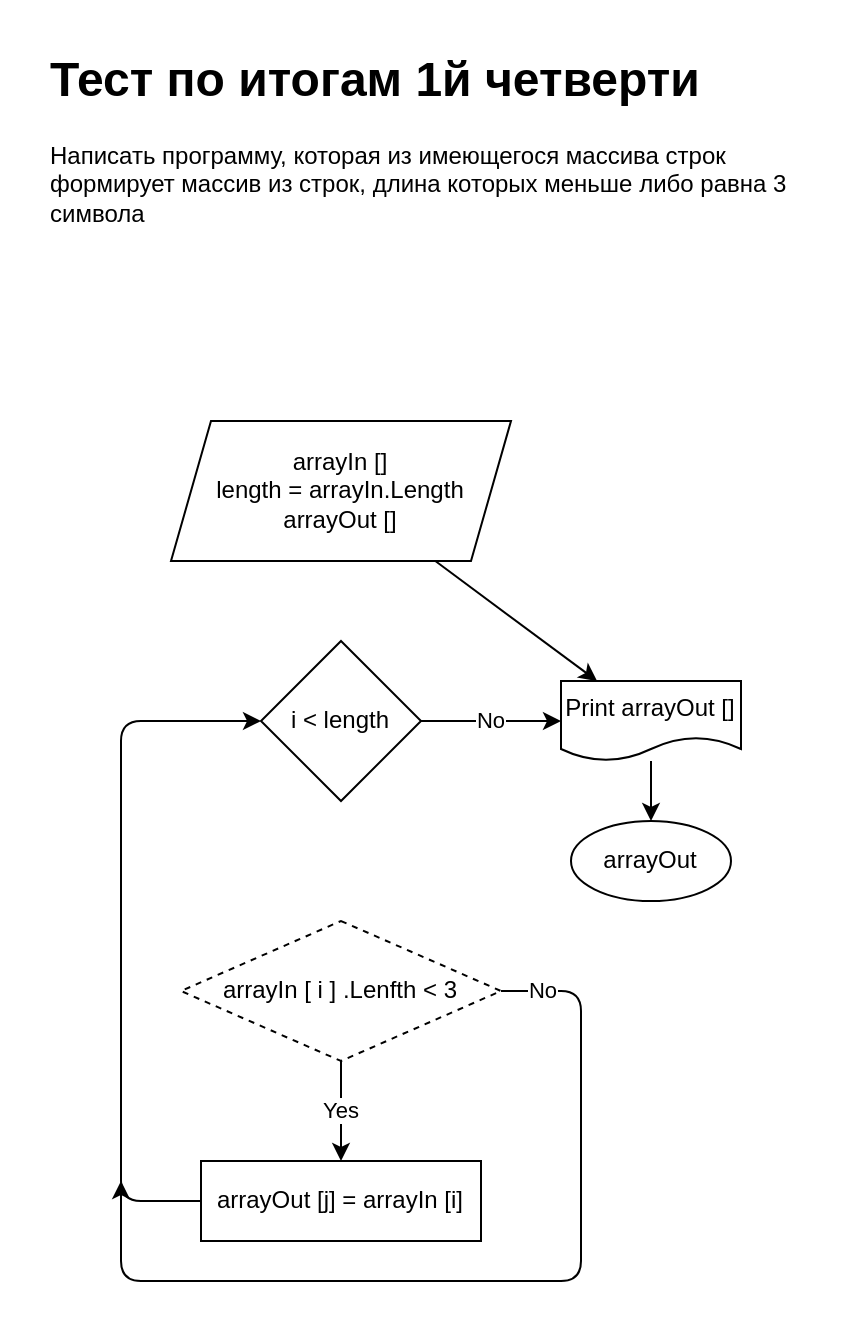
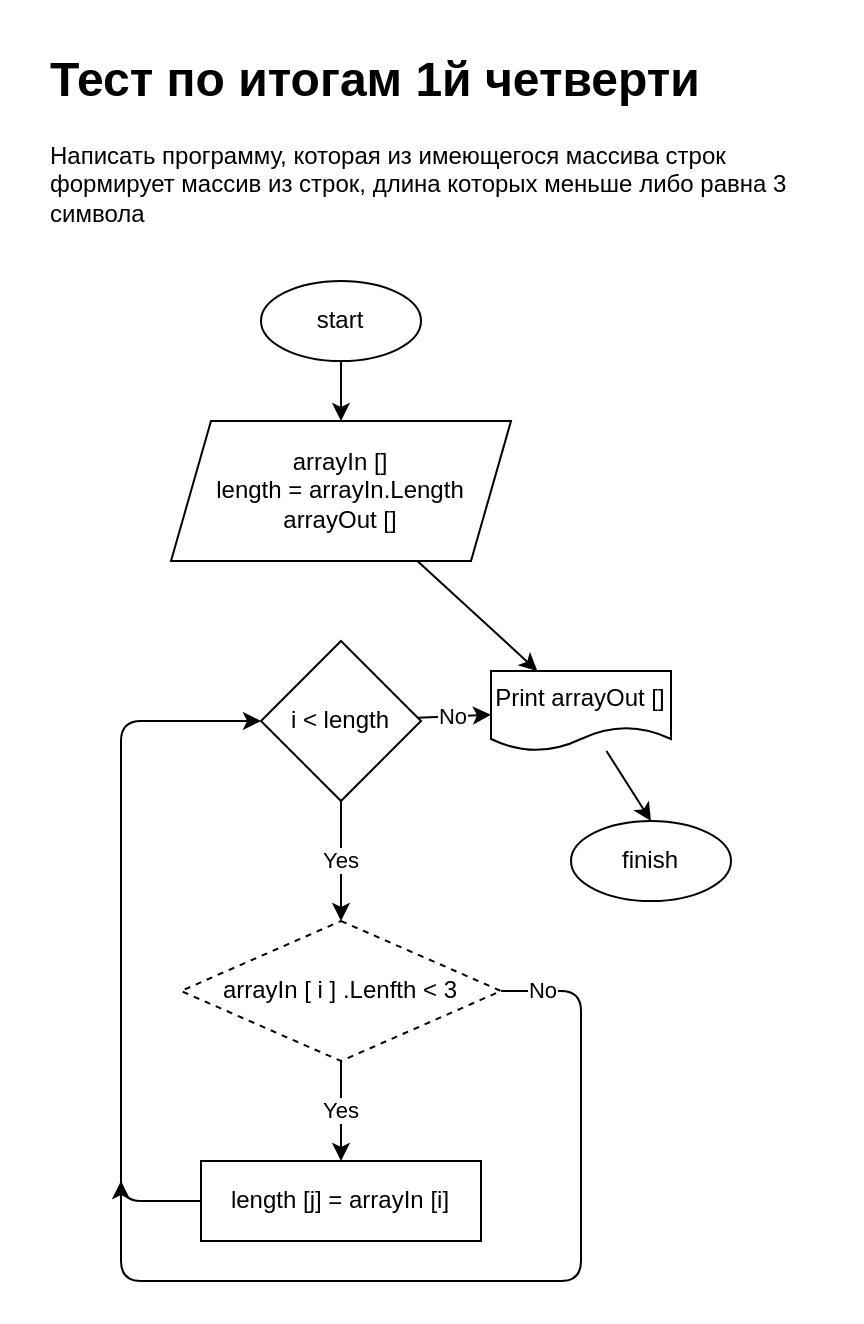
+ <mxCell id="4" value="start" style="ellipse;whiteSpace=wrap;html=1;" vertex="1" parent="1"><mxGeometry x="130" y="140" width="80" height="40" as="geometry" /></mxCell>
+ <mxCell id="3" style="edgeStyle=none;html=1;entryX=0.5;entryY=0;entryDx=0;entryDy=0;" edge="1" parent="1" source="4" target="6"><mxGeometry relative="1" as="geometry" /></mxCell>
- <mxCell id="16" value="Print arrayOut []" style="shape=document;whiteSpace=wrap;html=1;boundedLbl=1;" vertex="1" parent="1"><mxGeometry x="280" y="340" width="90" height="40" as="geometry" /></mxCell>
+ <mxCell id="16" value="Print arrayOut []" style="shape=document;whiteSpace=wrap;html=1;boundedLbl=1;" vertex="1" parent="1"><mxGeometry x="245" y="335" width="90" height="40" as="geometry" /></mxCell>
+ <mxCell id="7" value="Yes" style="edgeStyle=none;html=1;entryX=0.5;entryY=0;entryDx=0;entryDy=0;" edge="1" parent="1" source="9" target="12"><mxGeometry relative="1" as="geometry"><mxPoint x="170" y="440" as="targetPoint" /></mxGeometry></mxCell>
- <mxCell id="17" value="arrayOut" style="ellipse;whiteSpace=wrap;html=1;" vertex="1" parent="1"><mxGeometry x="285" y="410" width="80" height="40" as="geometry" /></mxCell>
+ <mxCell id="17" value="finish" style="ellipse;whiteSpace=wrap;html=1;" vertex="1" parent="1"><mxGeometry x="285" y="410" width="80" height="40" as="geometry" /></mxCell>
- <mxCell id="14" value="arrayOut [j] = arrayIn [i]" style="rounded=0;whiteSpace=wrap;html=1;" vertex="1" parent="1"><mxGeometry x="100" y="580" width="140" height="40" as="geometry" /></mxCell>
+ <mxCell id="14" value="length [j] = arrayIn [i]" style="rounded=0;whiteSpace=wrap;html=1;" vertex="1" parent="1"><mxGeometry x="100" y="580" width="140" height="40" as="geometry" /></mxCell>
